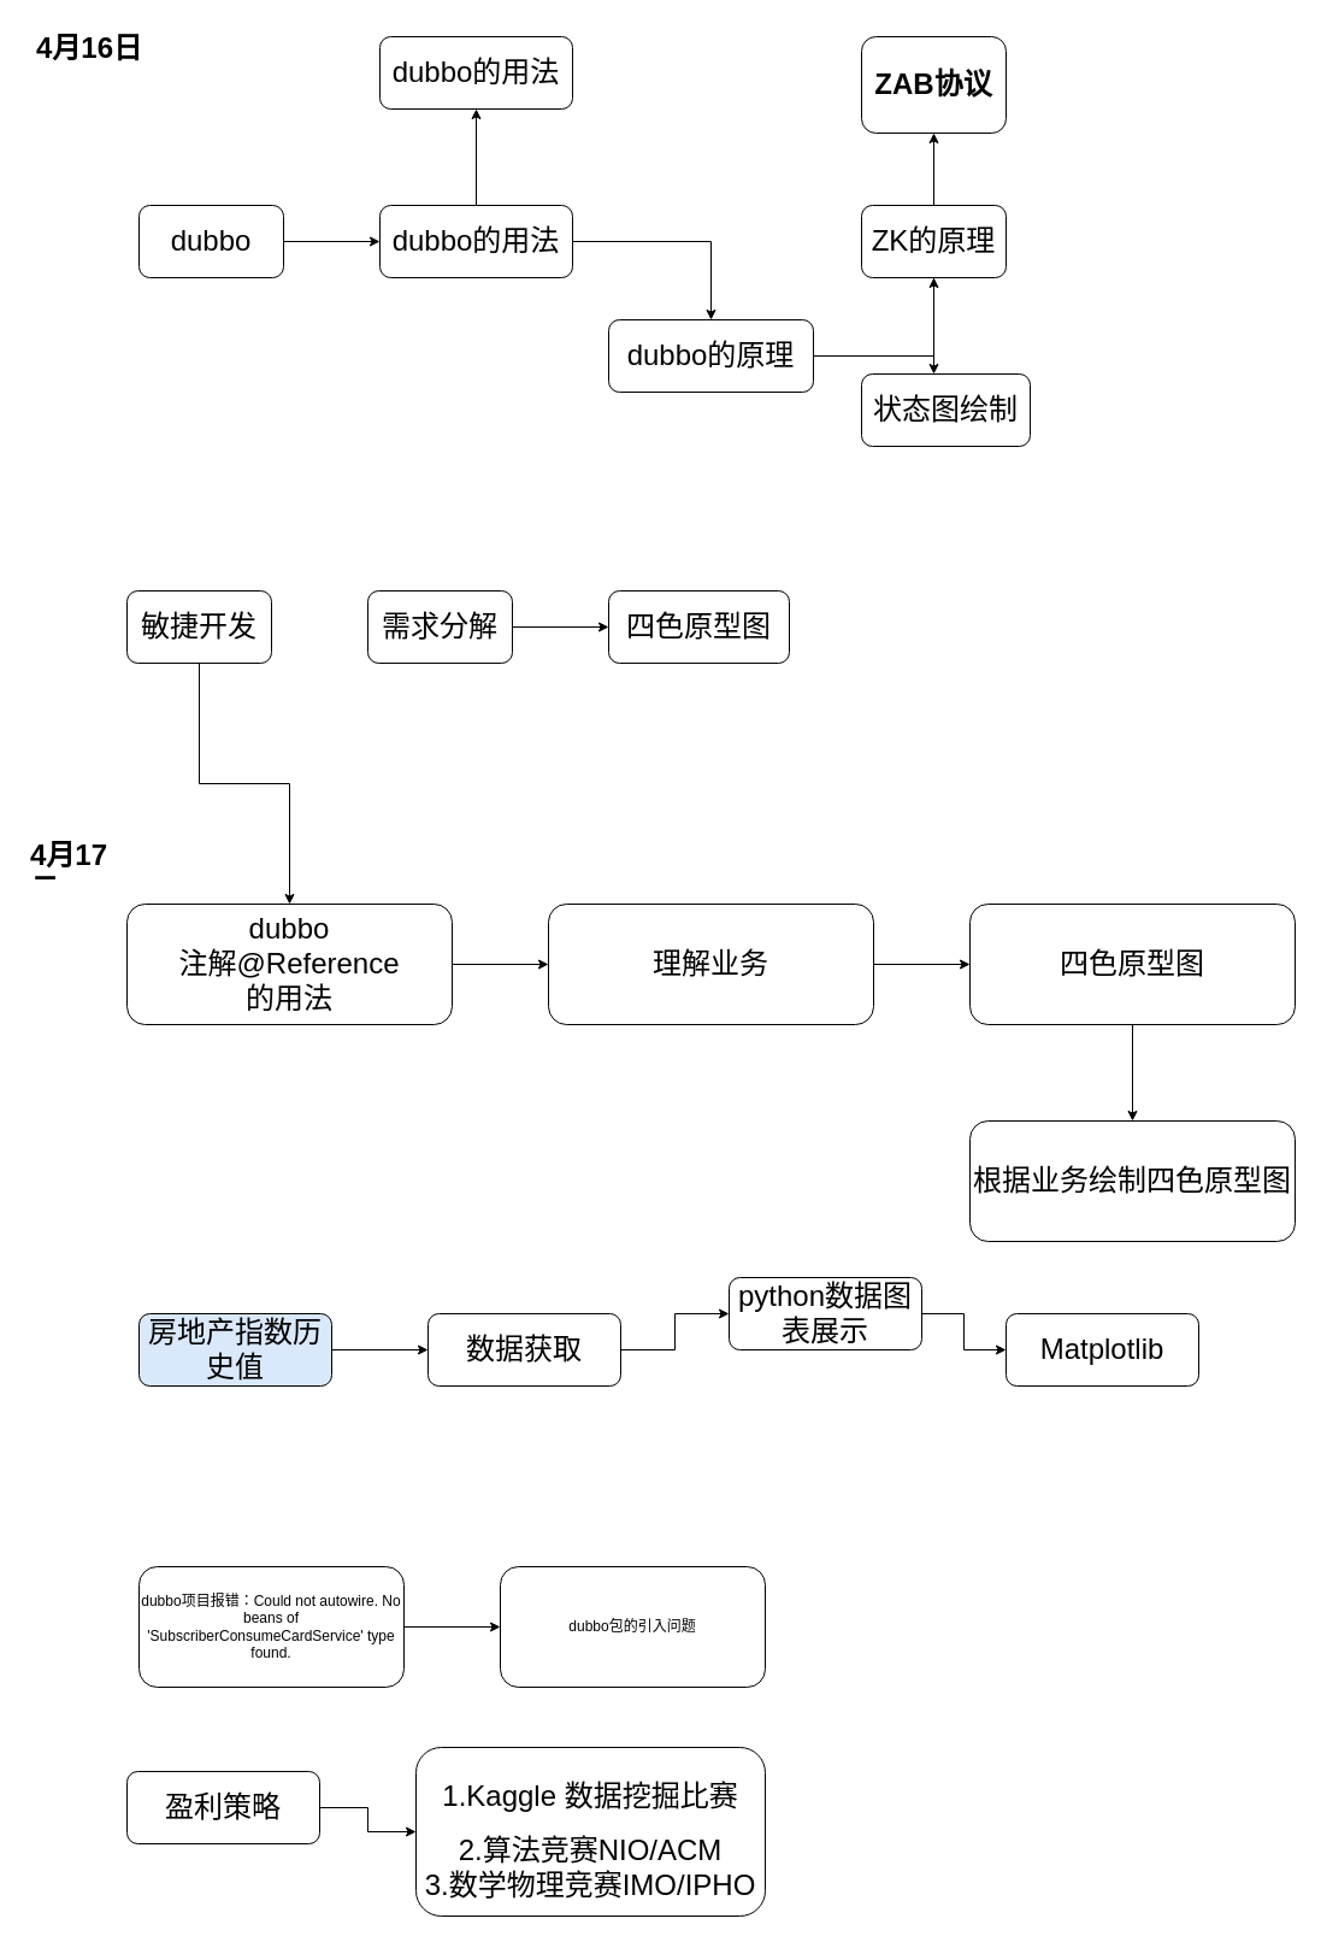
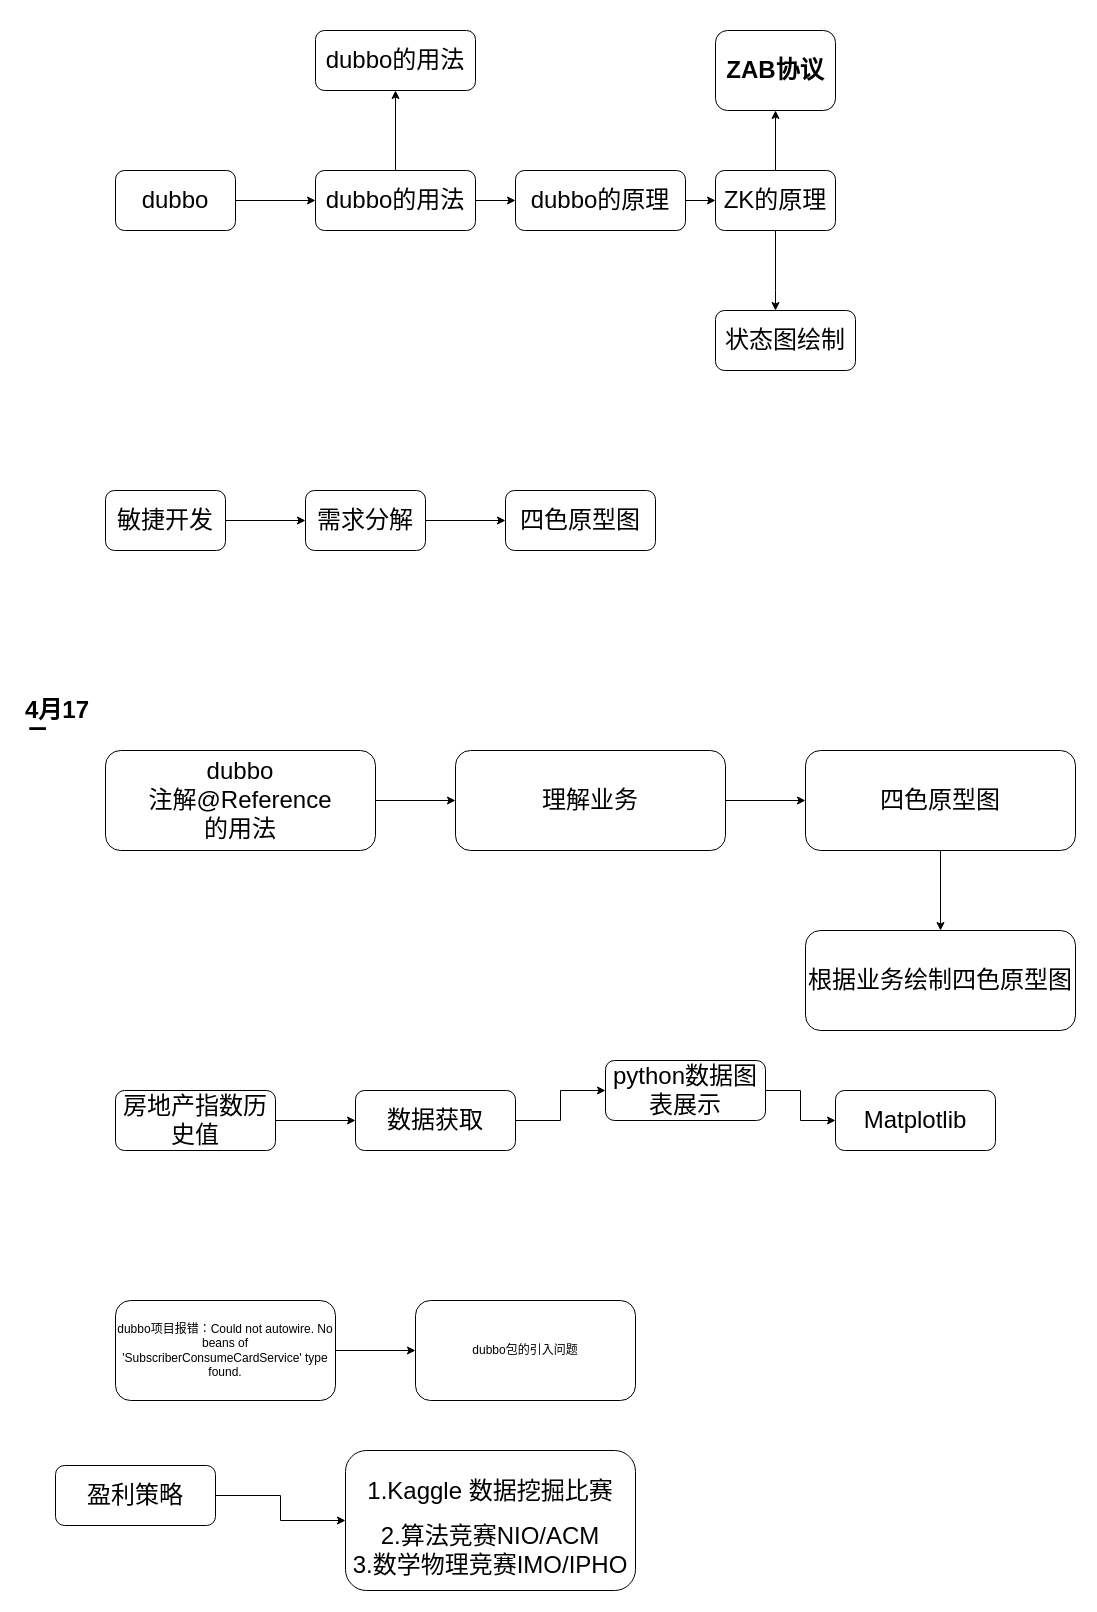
- <mxCell id="15" value="&lt;h1&gt;4月16日&lt;/h1&gt;" style="text;html=1;strokeColor=none;fillColor=none;spacing=5;spacingTop=-20;whiteSpace=wrap;overflow=hidden;rounded=0;" vertex="1" parent="1"><mxGeometry x="25" width="190" height="120" as="geometry" y="20" /></mxCell>
- <mxCell id="9" value="&lt;font style=&quot;font-size: 24px&quot;&gt;dubbo的原理&lt;/font&gt;" style="rounded=1;whiteSpace=wrap;html=1;" vertex="1" parent="1"><mxGeometry x="505" y="265" width="170" height="60" as="geometry" /></mxCell>
+ <mxCell id="9" value="&lt;font style=&quot;font-size: 24px&quot;&gt;dubbo的原理&lt;/font&gt;" style="rounded=1;whiteSpace=wrap;html=1;" vertex="1" parent="1"><mxGeometry x="515" y="170" width="170" height="60" as="geometry" /></mxCell>
- <mxCell id="16" value="" style="edgeStyle=orthogonalEdgeStyle;rounded=0;orthogonalLoop=1;jettySize=auto;html=1;" edge="1" parent="1" source="17" target="23"><mxGeometry relative="1" as="geometry" /></mxCell>
+ <mxCell id="16" value="" style="edgeStyle=orthogonalEdgeStyle;rounded=0;orthogonalLoop=1;jettySize=auto;html=1;" edge="1" parent="1" source="17" target="19"><mxGeometry relative="1" as="geometry" /></mxCell>
- <mxCell id="30" value="&lt;span style=&quot;font-size: 24px&quot;&gt;房地产指数历史值&lt;br&gt;&lt;/span&gt;" style="rounded=1;whiteSpace=wrap;html=1;fillColor=#dae8fc;" vertex="1" parent="1"><mxGeometry x="115" y="1090" width="160" height="60" as="geometry" /></mxCell>
+ <mxCell id="30" value="&lt;span style=&quot;font-size: 24px&quot;&gt;房地产指数历史值&lt;br&gt;&lt;/span&gt;" style="rounded=1;whiteSpace=wrap;html=1;" vertex="1" parent="1"><mxGeometry x="115" y="1090" width="160" height="60" as="geometry" /></mxCell>
- <mxCell id="40" value="&lt;span style=&quot;font-size: 24px&quot;&gt;盈利策略&lt;br&gt;&lt;/span&gt;" style="rounded=1;whiteSpace=wrap;html=1;" vertex="1" parent="1"><mxGeometry x="105" y="1470" width="160" height="60" as="geometry" /></mxCell>
+ <mxCell id="40" value="&lt;span style=&quot;font-size: 24px&quot;&gt;盈利策略&lt;br&gt;&lt;/span&gt;" style="rounded=1;whiteSpace=wrap;html=1;" vertex="1" parent="1"><mxGeometry x="55" y="1465" width="160" height="60" as="geometry" /></mxCell>
